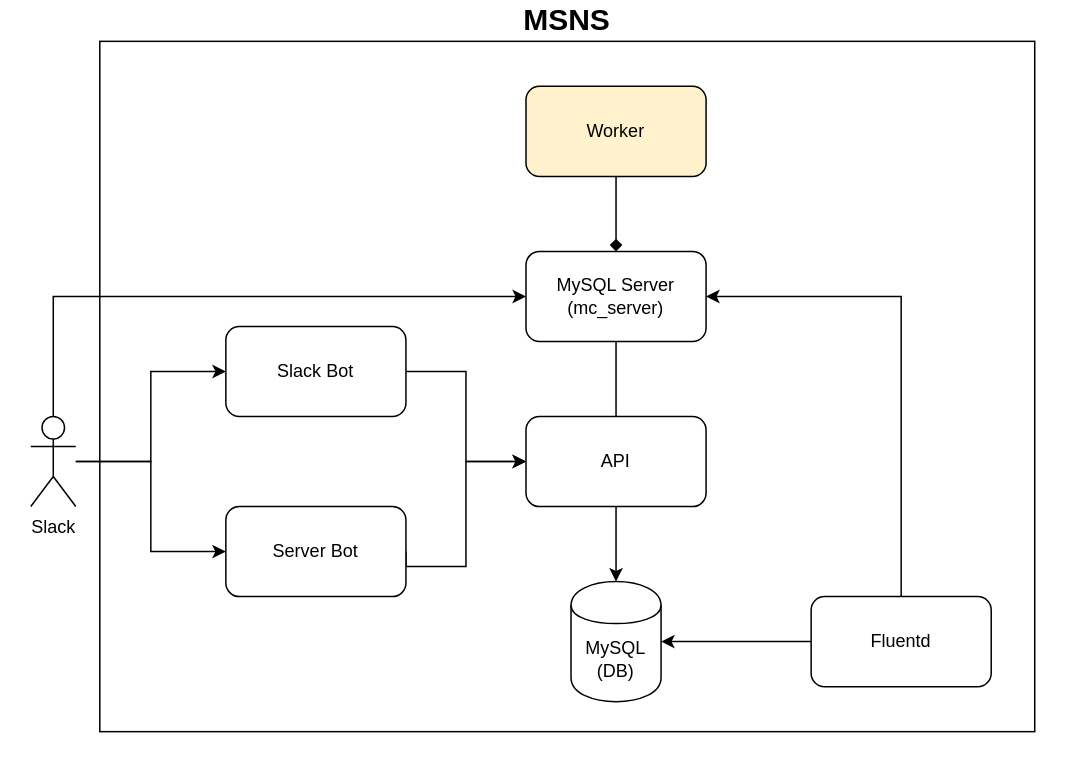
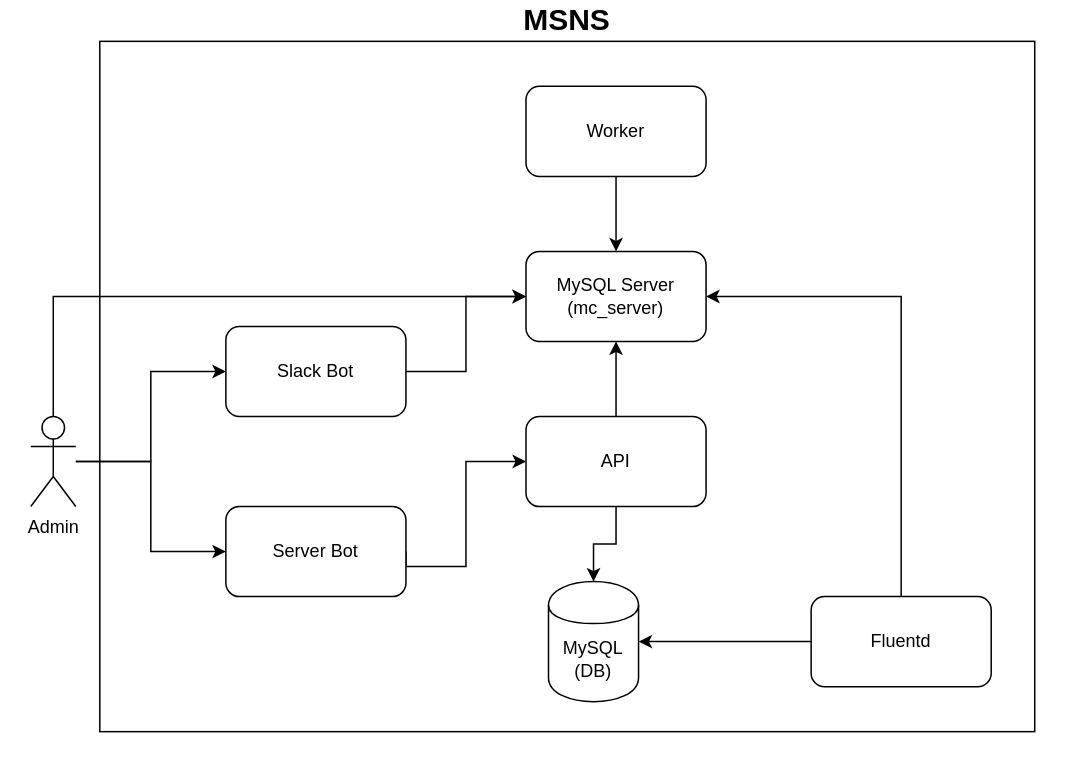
- <mxCell id="19" value="Worker" style="rounded=1;whiteSpace=wrap;html=1;labelPosition=center;verticalLabelPosition=middle;align=center;verticalAlign=middle;fillColor=#fff2cc;" parent="1" vertex="1"><mxGeometry x="350" y="50" width="120" height="60" as="geometry" /></mxCell>
+ <mxCell id="19" value="Worker" style="rounded=1;whiteSpace=wrap;html=1;labelPosition=center;verticalLabelPosition=middle;align=center;verticalAlign=middle;" parent="1" vertex="1"><mxGeometry x="350" y="50" width="120" height="60" as="geometry" /></mxCell>
- <mxCell id="18" style="edgeStyle=orthogonalEdgeStyle;rounded=0;orthogonalLoop=1;jettySize=auto;html=1;exitX=0.5;exitY=1;exitDx=0;exitDy=0;entryX=0.5;entryY=0;entryDx=0;entryDy=0;fontSize=20;endArrow=diamond;" parent="1" source="19" target="13" edge="1"><mxGeometry relative="1" as="geometry" /></mxCell>
+ <mxCell id="18" style="edgeStyle=orthogonalEdgeStyle;rounded=0;orthogonalLoop=1;jettySize=auto;html=1;exitX=0.5;exitY=1;exitDx=0;exitDy=0;entryX=0.5;entryY=0;entryDx=0;entryDy=0;fontSize=20;" parent="1" source="19" target="13" edge="1"><mxGeometry relative="1" as="geometry" /></mxCell>
- <mxCell id="4" style="edgeStyle=orthogonalEdgeStyle;rounded=0;orthogonalLoop=1;jettySize=auto;html=1;exitX=0.5;exitY=0;exitDx=0;exitDy=0;entryX=0.5;entryY=1;entryDx=0;entryDy=0;fontSize=20;endArrow=none;" parent="1" source="5" target="13" edge="1"><mxGeometry relative="1" as="geometry" /></mxCell>
+ <mxCell id="4" style="edgeStyle=orthogonalEdgeStyle;rounded=0;orthogonalLoop=1;jettySize=auto;html=1;exitX=0.5;exitY=0;exitDx=0;exitDy=0;entryX=0.5;entryY=1;entryDx=0;entryDy=0;fontSize=20;" parent="1" source="5" target="13" edge="1"><mxGeometry relative="1" as="geometry" /></mxCell>
- <mxCell id="9" style="edgeStyle=orthogonalEdgeStyle;rounded=0;orthogonalLoop=1;jettySize=auto;html=1;exitX=1;exitY=0.5;exitDx=0;exitDy=0;entryX=0;entryY=0.5;entryDx=0;entryDy=0;labelPosition=center;verticalLabelPosition=middle;align=center;verticalAlign=middle;" parent="1" source="10" target="5" edge="1"><mxGeometry relative="1" as="geometry" /></mxCell>
+ <mxCell id="9" style="edgeStyle=orthogonalEdgeStyle;rounded=0;orthogonalLoop=1;jettySize=auto;html=1;exitX=1;exitY=0.5;exitDx=0;exitDy=0;labelPosition=center;verticalLabelPosition=middle;align=center;verticalAlign=middle;" parent="1" source="10" target="13" edge="1"><mxGeometry relative="1" as="geometry" /></mxCell>
- <mxCell id="17" value="Slack" style="shape=umlActor;verticalLabelPosition=bottom;labelBackgroundColor=none;verticalAlign=top;html=1;outlineConnect=0;direction=east;labelPosition=center;align=center;fillColor=none;" parent="1" vertex="1"><mxGeometry x="20" y="270" width="30" height="60" as="geometry" /></mxCell>
+ <mxCell id="17" value="Admin" style="shape=umlActor;verticalLabelPosition=bottom;labelBackgroundColor=none;verticalAlign=top;html=1;outlineConnect=0;direction=east;labelPosition=center;align=center;fillColor=none;" parent="1" vertex="1"><mxGeometry x="20" y="270" width="30" height="60" as="geometry" /></mxCell>
- <mxCell id="21" value="MySQL&lt;br&gt;(DB)" style="shape=cylinder;whiteSpace=wrap;html=1;boundedLbl=1;backgroundOutline=1;" parent="1" vertex="1"><mxGeometry x="380" y="380" width="60" height="80" as="geometry" /></mxCell>
+ <mxCell id="21" value="MySQL&lt;br&gt;(DB)" style="shape=cylinder;whiteSpace=wrap;html=1;boundedLbl=1;backgroundOutline=1;" parent="1" vertex="1"><mxGeometry x="365" y="380" width="60" height="80" as="geometry" /></mxCell>
